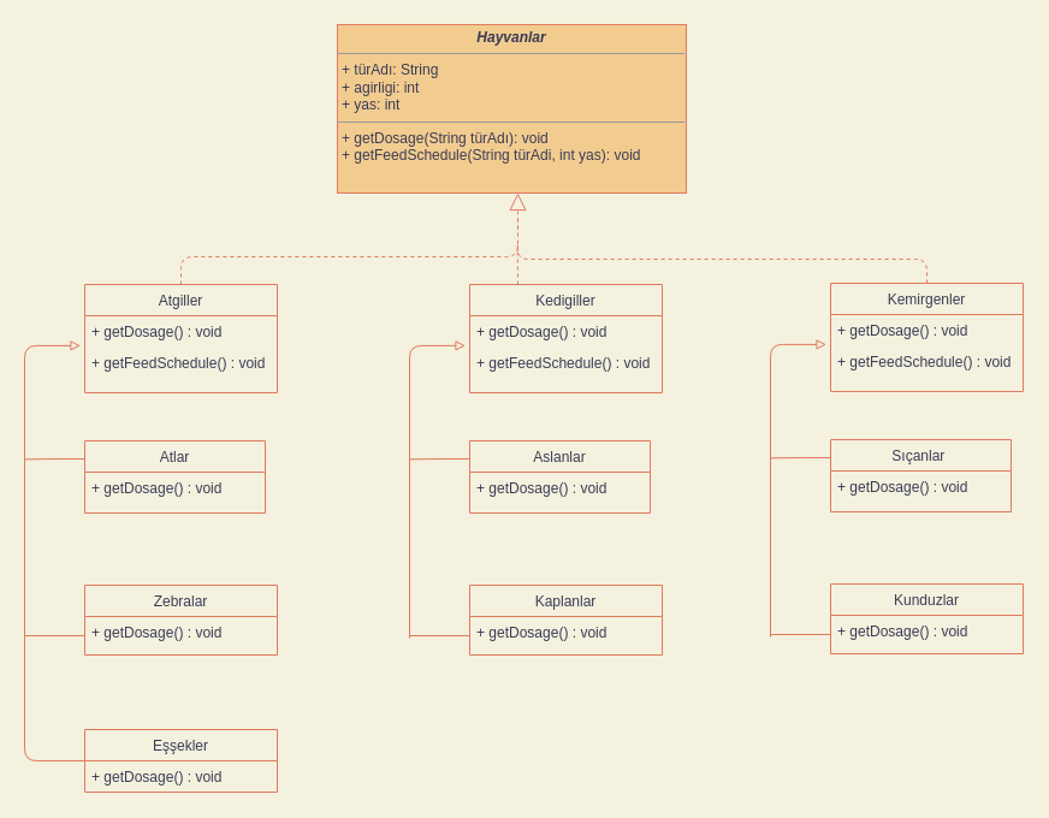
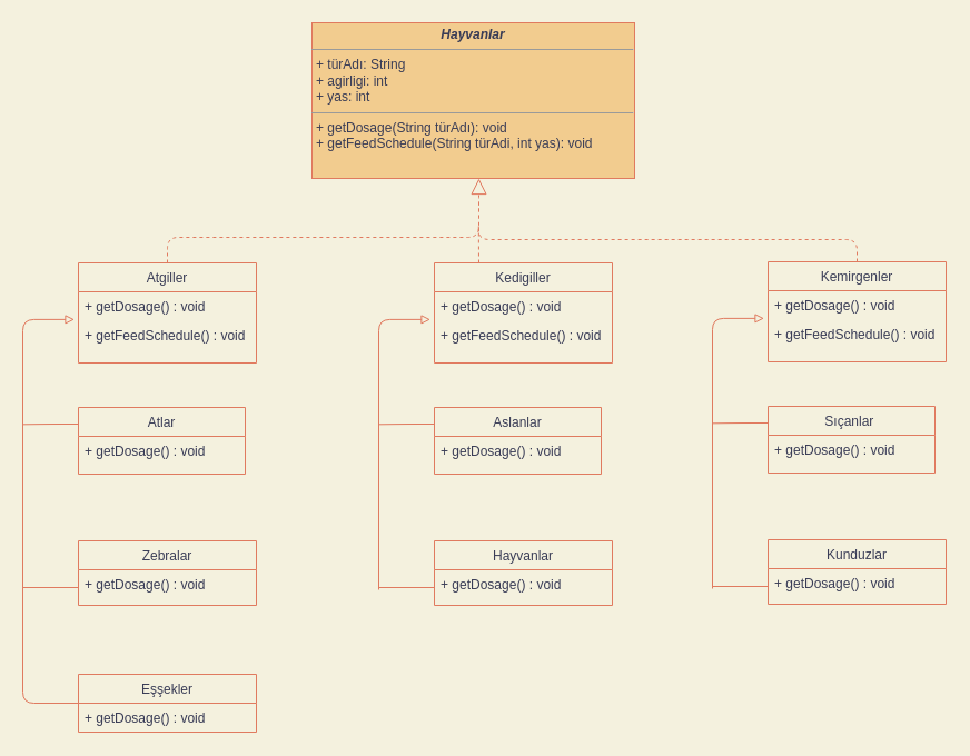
- <mxCell id="23" value="Kaplanlar" style="swimlane;fontStyle=0;childLayout=stackLayout;horizontal=1;startSize=26;fillColor=none;horizontalStack=0;resizeParent=1;resizeParentMax=0;resizeLast=0;collapsible=1;marginBottom=0;strokeColor=#E07A5F;fontColor=#393C56;" vertex="1" parent="16"><mxGeometry x="50" y="250" width="160" height="58" as="geometry" /></mxCell>
+ <mxCell id="23" value="Hayvanlar" style="swimlane;fontStyle=0;childLayout=stackLayout;horizontal=1;startSize=26;fillColor=none;horizontalStack=0;resizeParent=1;resizeParentMax=0;resizeLast=0;collapsible=1;marginBottom=0;strokeColor=#E07A5F;fontColor=#393C56;" vertex="1" parent="16"><mxGeometry x="50" y="250" width="160" height="58" as="geometry" /></mxCell>
